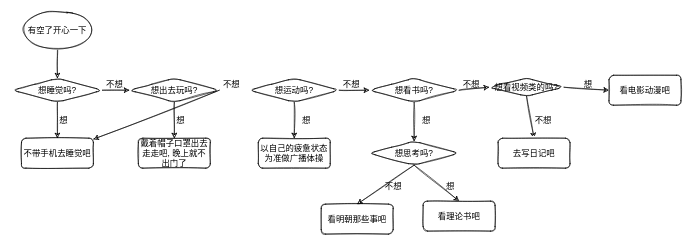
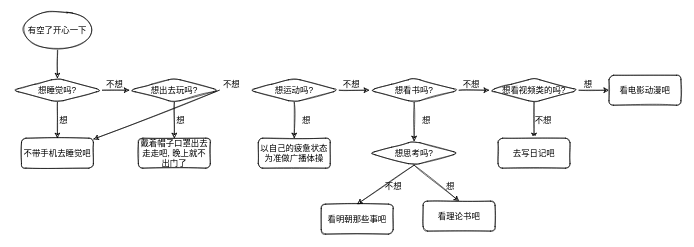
- <mxCell id="13" value="想看视频类的吗?" style="rhombus;whiteSpace=wrap;html=1;sketch=1;rounded=1;fontSize=14;" parent="1" vertex="1"><mxGeometry x="815" y="130" width="125" height="30" as="geometry" /></mxCell>
+ <mxCell id="13" value="想看视频类的吗?" style="rhombus;whiteSpace=wrap;html=1;sketch=1;rounded=1;fontSize=14;" parent="1" vertex="1"><mxGeometry x="815" y="130" width="150" height="40" as="geometry" /></mxCell>
